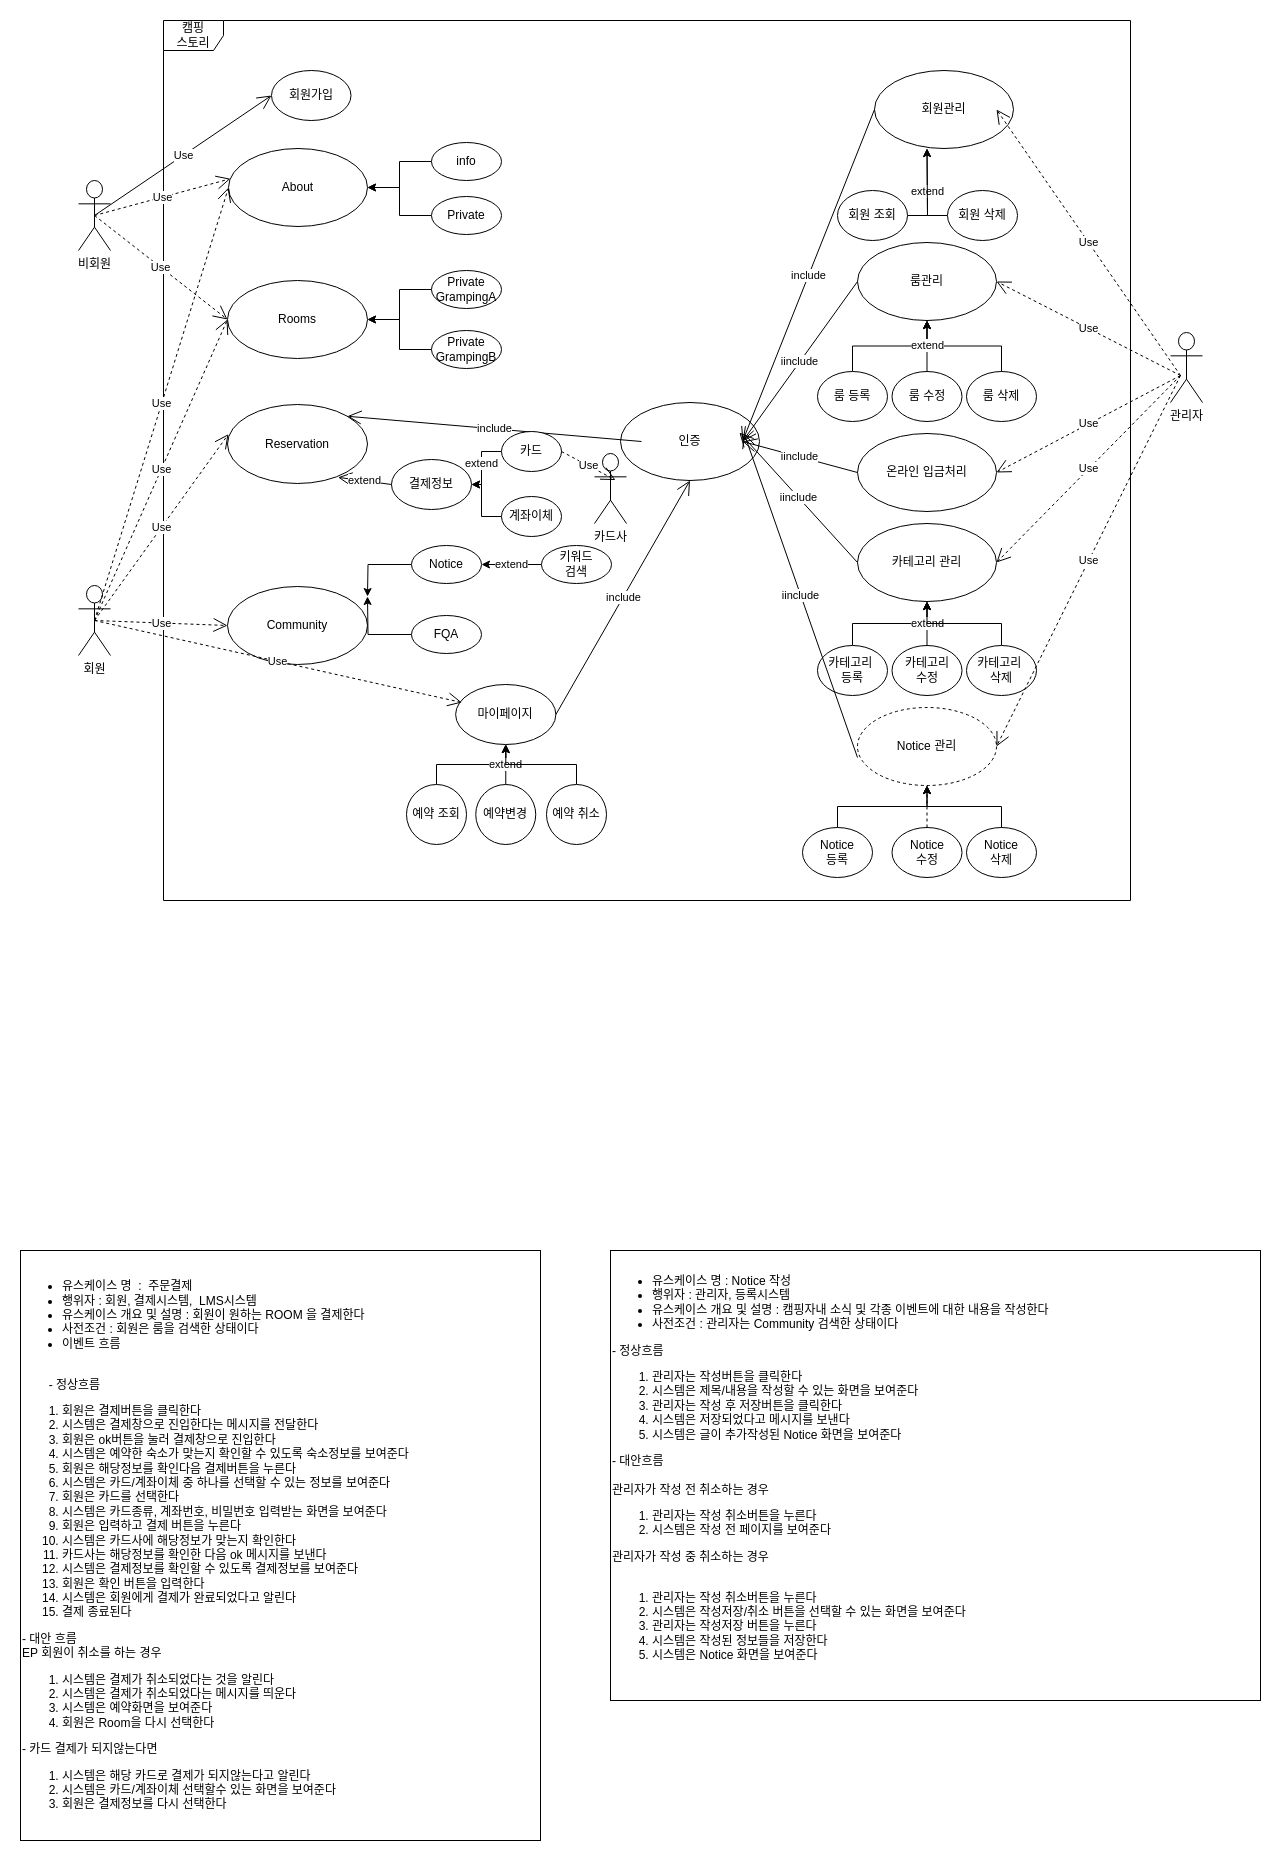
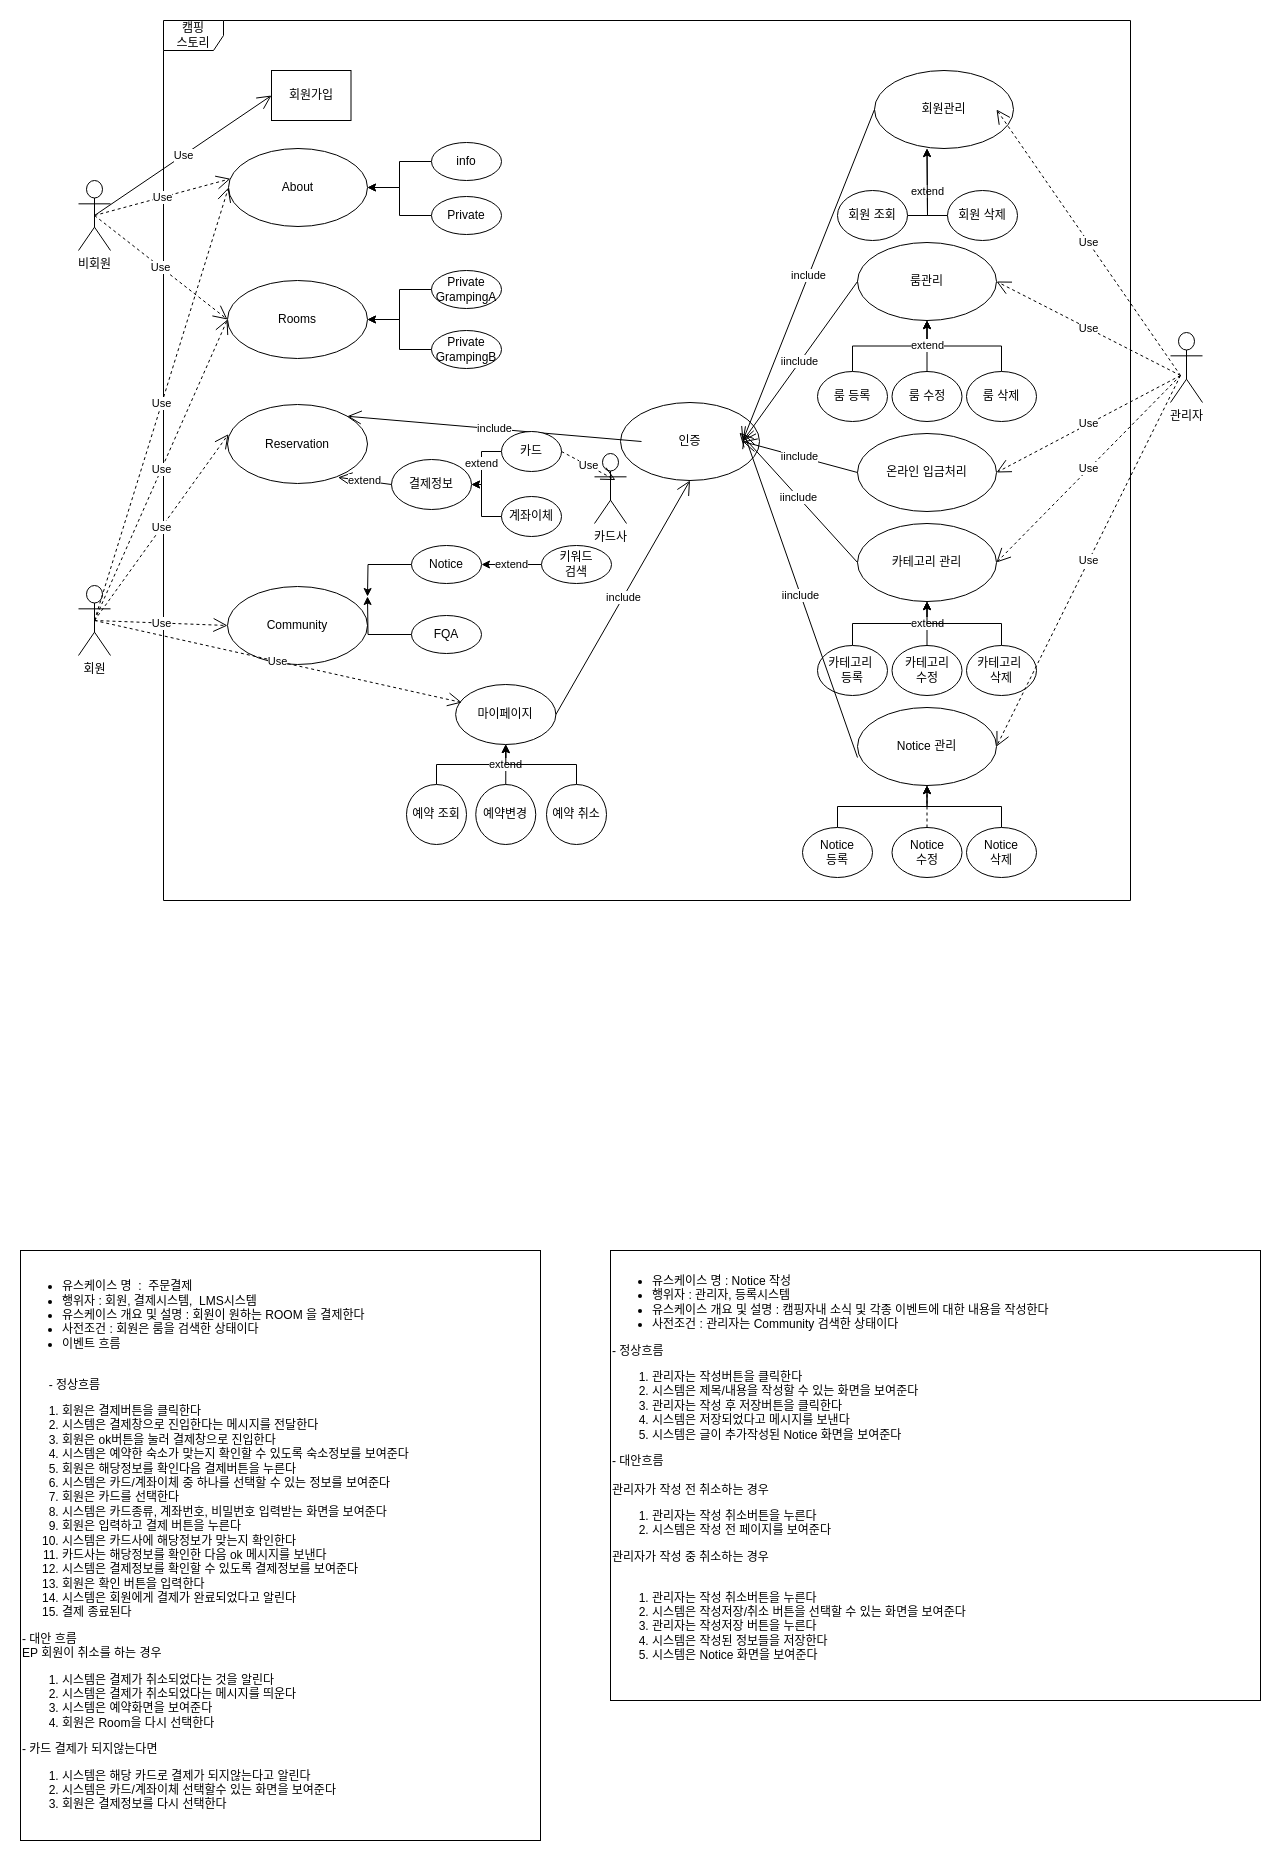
- <mxCell id="16" value="회원가입" style="ellipse;whiteSpace=wrap;html=1;" parent="1" vertex="1"><mxGeometry x="271" width="79.5" height="50" as="geometry" y="70" /></mxCell>
+ <mxCell id="16" value="회원가입" style="whiteSpace=wrap;html=1;rounded=0;" parent="1" vertex="1"><mxGeometry x="271" width="79.5" height="50" as="geometry" y="70" /></mxCell>
- <mxCell id="81" value="Notice 관리" style="ellipse;whiteSpace=wrap;html=1;dashed=1;" parent="1" vertex="1"><mxGeometry x="857" y="707" width="139" height="78" as="geometry" /></mxCell>
+ <mxCell id="81" value="Notice 관리" style="ellipse;whiteSpace=wrap;html=1;" parent="1" vertex="1"><mxGeometry x="857" y="707" width="139" height="78" as="geometry" /></mxCell>
